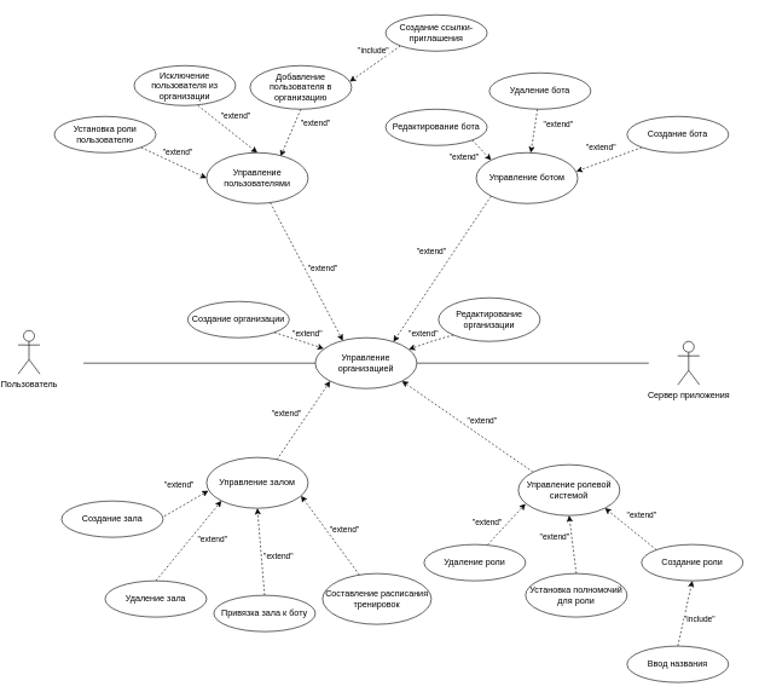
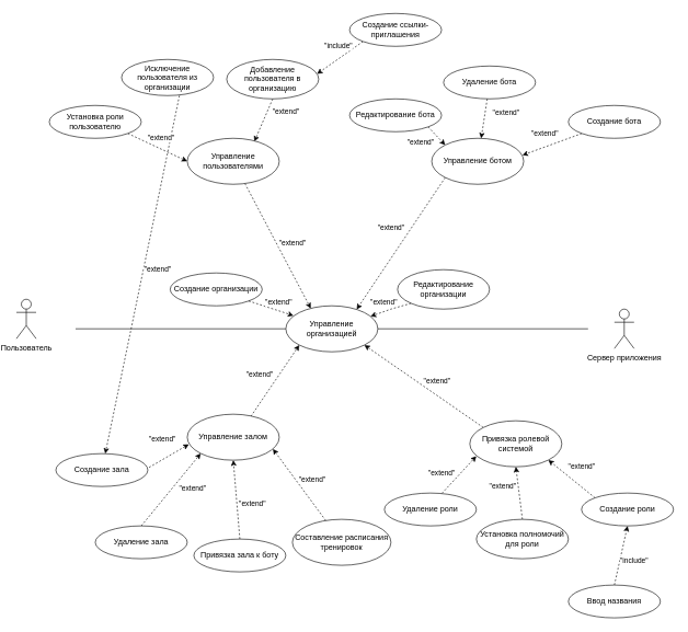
- <mxCell id="9" value="&quot;extend&quot;" style="edgeStyle=none;rounded=0;orthogonalLoop=1;jettySize=auto;html=1;endArrow=classic;endFill=1;entryX=0.5;entryY=0;entryDx=0;entryDy=0;exitX=0.629;exitY=1;exitDx=0;exitDy=0;exitPerimeter=0;dashed=1;" edge="1" parent="1" source="10" target="12"><mxGeometry x="-0.044" y="21" relative="1" as="geometry"><mxPoint x="420" y="230" as="targetPoint" /><mxPoint as="offset" /></mxGeometry></mxCell>
+ <mxCell id="9" value="&quot;extend&quot;" style="edgeStyle=none;rounded=0;orthogonalLoop=1;jettySize=auto;html=1;endArrow=classic;endFill=1;exitX=0.629;exitY=1;exitDx=0;exitDy=0;exitPerimeter=0;dashed=1;" edge="1" parent="1" source="10" target="37"><mxGeometry x="-0.044" y="21" relative="1" as="geometry"><mxPoint x="420" y="230" as="targetPoint" /><mxPoint as="offset" /></mxGeometry></mxCell>
- <mxCell id="18" value="Управление ролевой системой" style="ellipse;whiteSpace=wrap;html=1;" vertex="1" parent="1"><mxGeometry x="710" y="640" width="140" height="70" as="geometry" /></mxCell>
+ <mxCell id="18" value="Привязка ролевой системой" style="ellipse;whiteSpace=wrap;html=1;" vertex="1" parent="1"><mxGeometry x="710" y="640" width="140" height="70" as="geometry" /></mxCell>
